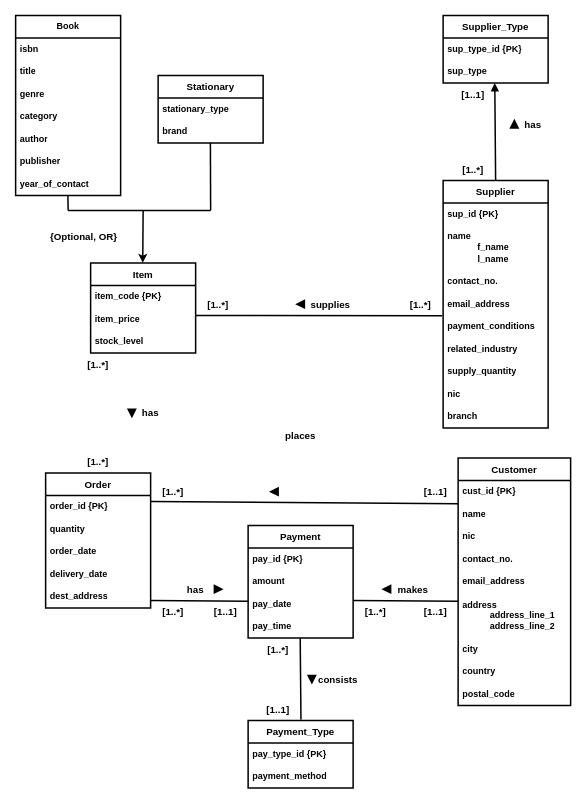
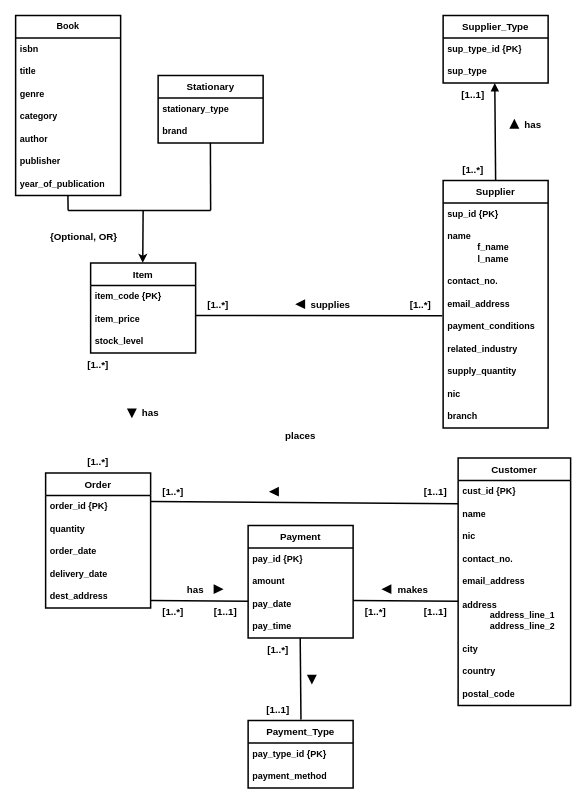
- <mxCell id="9" value="year_of_contact" style="text;strokeColor=none;fillColor=none;align=left;verticalAlign=middle;spacingLeft=4;spacingRight=4;overflow=hidden;points=[[0,0.5],[1,0.5]];portConstraint=eastwest;rotatable=0;whiteSpace=wrap;html=1;fontStyle=1" vertex="1" parent="2"><mxGeometry y="210" width="140" height="30" as="geometry" /></mxCell>
+ <mxCell id="9" value="year_of_publication" style="text;strokeColor=none;fillColor=none;align=left;verticalAlign=middle;spacingLeft=4;spacingRight=4;overflow=hidden;points=[[0,0.5],[1,0.5]];portConstraint=eastwest;rotatable=0;whiteSpace=wrap;html=1;fontStyle=1" vertex="1" parent="2"><mxGeometry y="210" width="140" height="30" as="geometry" /></mxCell>
- <mxCell id="75" value="consists" style="text;html=1;strokeColor=none;fillColor=none;align=center;verticalAlign=middle;whiteSpace=wrap;rounded=0;fontSize=13;fontStyle=1" vertex="1" parent="1"><mxGeometry x="420" y="890" width="60" height="30" as="geometry" /></mxCell>
